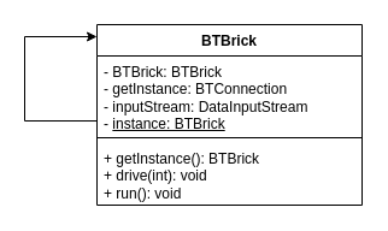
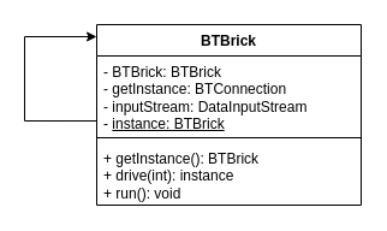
- <mxCell id="5" value="+ getInstance(): BTBrick&lt;div&gt;+ drive(int): void&lt;/div&gt;&lt;div&gt;+ run(): void&lt;/div&gt;" style="text;strokeColor=none;fillColor=none;align=left;verticalAlign=top;spacingLeft=4;spacingRight=4;overflow=hidden;rotatable=0;points=[[0,0.5],[1,0.5]];portConstraint=eastwest;whiteSpace=wrap;html=1;" parent="2" vertex="1"><mxGeometry y="98" width="220" height="52" as="geometry" /></mxCell>
+ <mxCell id="5" value="+ getInstance(): BTBrick&lt;div&gt;+ drive(int): instance&lt;/div&gt;&lt;div&gt;+ run(): void&lt;/div&gt;" style="text;strokeColor=none;fillColor=none;align=left;verticalAlign=top;spacingLeft=4;spacingRight=4;overflow=hidden;rotatable=0;points=[[0,0.5],[1,0.5]];portConstraint=eastwest;whiteSpace=wrap;html=1;" parent="2" vertex="1"><mxGeometry y="98" width="220" height="52" as="geometry" /></mxCell>
